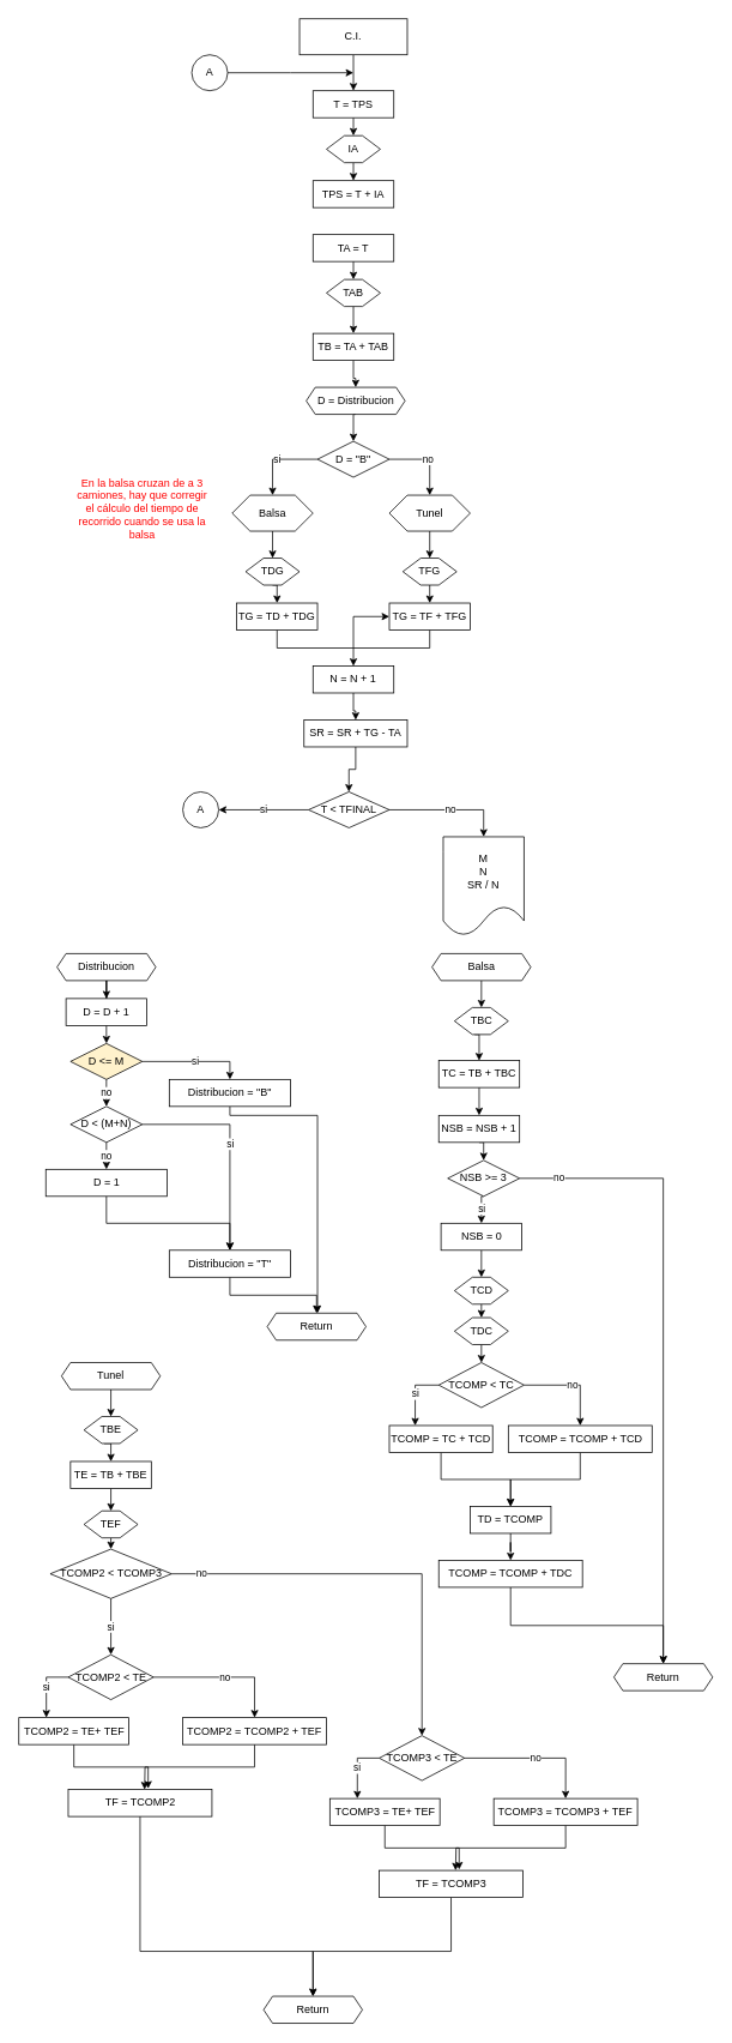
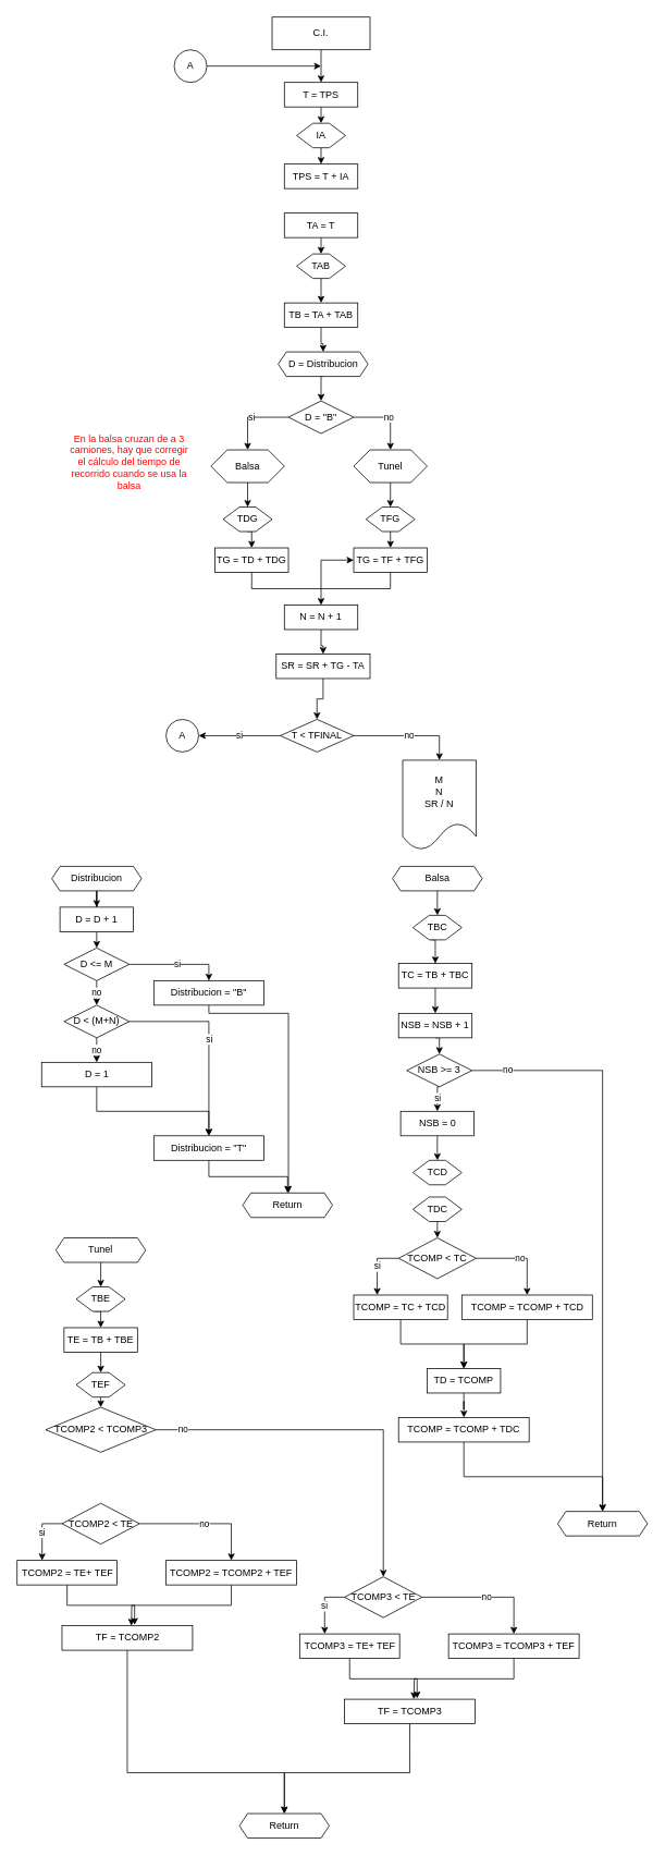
- <mxCell id="49" value="D &amp;lt;= M" style="rhombus;whiteSpace=wrap;html=1;fillColor=#fff2cc;" parent="1" vertex="1"><mxGeometry x="78" y="1160" width="80" height="40" as="geometry" /></mxCell>
+ <mxCell id="49" value="D &amp;lt;= M" style="rhombus;whiteSpace=wrap;html=1;" parent="1" vertex="1"><mxGeometry x="78" y="1160" width="80" height="40" as="geometry" /></mxCell>
- <mxCell id="68" style="edgeStyle=orthogonalEdgeStyle;rounded=0;orthogonalLoop=1;jettySize=auto;html=1;exitX=0.5;exitY=1;exitDx=0;exitDy=0;entryX=0.5;entryY=0;entryDx=0;entryDy=0;" parent="1" source="69" target="67" edge="1"><mxGeometry relative="1" as="geometry" /></mxCell>
- <mxCell id="107" value="si" style="edgeStyle=orthogonalEdgeStyle;rounded=0;orthogonalLoop=1;jettySize=auto;html=1;exitX=0.5;exitY=1;exitDx=0;exitDy=0;entryX=0.5;entryY=0;entryDx=0;entryDy=0;" parent="1" source="109" target="90" edge="1"><mxGeometry relative="1" as="geometry" /></mxCell>
